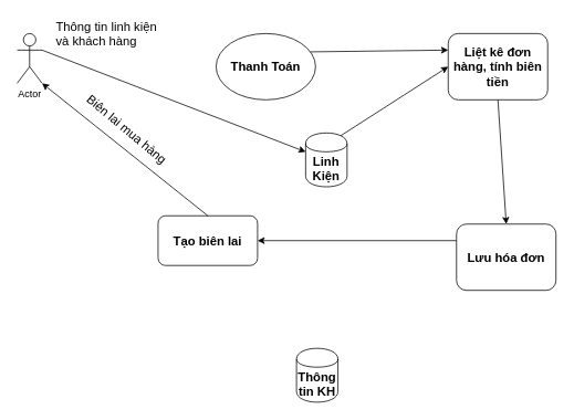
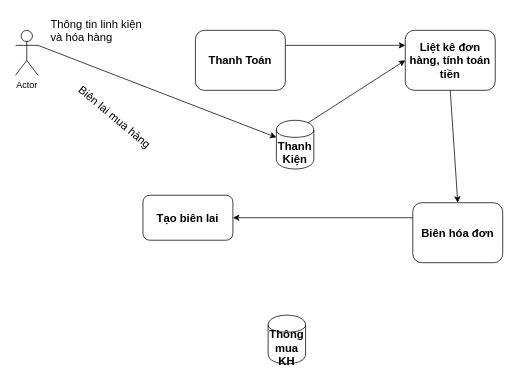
- <mxCell id="7" value="Thông tin linh kiện&lt;br&gt;và khách hàng" style="text;html=1;resizable=0;points=[];autosize=1;align=left;verticalAlign=top;spacingTop=-4;fontSize=15;" vertex="1" parent="1"><mxGeometry x="65" y="20" width="140" height="40" as="geometry" /></mxCell>
+ <mxCell id="7" value="Thông tin linh kiện&lt;br&gt;và hóa hàng" style="text;html=1;resizable=0;points=[];autosize=1;align=left;verticalAlign=top;spacingTop=-4;fontSize=15;" vertex="1" parent="1"><mxGeometry x="65" y="20" width="140" height="40" as="geometry" /></mxCell>
- <mxCell id="3" value="Thanh Toán" style="ellipse;whiteSpace=wrap;html=1;fontSize=15;fontStyle=1;" vertex="1" parent="1"><mxGeometry x="260" y="40" width="120" height="80" as="geometry" /></mxCell>
+ <mxCell id="3" value="Thanh Toán" style="rounded=1;whiteSpace=wrap;html=1;fontSize=15;fontStyle=1" vertex="1" parent="1"><mxGeometry x="260" y="40" width="120" height="80" as="geometry" /></mxCell>
- <mxCell id="8" value="Liệt kê đơn hàng, tính biên tiền" style="rounded=1;whiteSpace=wrap;html=1;fontSize=15;fontStyle=1" vertex="1" parent="1"><mxGeometry x="540" y="40" width="120" height="80" as="geometry" /></mxCell>
+ <mxCell id="8" value="Liệt kê đơn hàng, tính toán tiền" style="rounded=1;whiteSpace=wrap;html=1;fontSize=15;fontStyle=1" vertex="1" parent="1"><mxGeometry x="540" y="40" width="120" height="80" as="geometry" /></mxCell>
- <mxCell id="15" value="" style="endArrow=classic;html=1;fontSize=15;entryX=1;entryY=1;entryDx=0;entryDy=0;entryPerimeter=0;exitX=0.5;exitY=0;exitDx=0;exitDy=0;" edge="1" parent="1" source="13" target="2"><mxGeometry width="50" height="50" relative="1" as="geometry"><mxPoint x="80" y="280" as="sourcePoint" /><mxPoint x="130" y="230" as="targetPoint" /></mxGeometry></mxCell>
- <mxCell id="4" value="Linh Kiện" style="shape=cylinder;whiteSpace=wrap;html=1;boundedLbl=1;backgroundOutline=1;fontSize=15;fontStyle=1" vertex="1" parent="1"><mxGeometry x="368" y="160" width="50" height="65" as="geometry" /></mxCell>
+ <mxCell id="4" value="Thanh Kiện" style="shape=cylinder;whiteSpace=wrap;html=1;boundedLbl=1;backgroundOutline=1;fontSize=15;fontStyle=1" vertex="1" parent="1"><mxGeometry x="368" y="160" width="50" height="65" as="geometry" /></mxCell>
- <mxCell id="11" value="Lưu hóa đơn" style="rounded=1;whiteSpace=wrap;html=1;fontSize=15;fontStyle=1" vertex="1" parent="1"><mxGeometry x="550" y="270" width="120" height="80" as="geometry" /></mxCell>
+ <mxCell id="11" value="Biên hóa đơn" style="rounded=1;whiteSpace=wrap;html=1;fontSize=15;fontStyle=1" vertex="1" parent="1"><mxGeometry x="550" y="270" width="120" height="80" as="geometry" /></mxCell>
- <mxCell id="5" value="Thông tin KH" style="shape=cylinder;whiteSpace=wrap;html=1;boundedLbl=1;backgroundOutline=1;fontSize=15;fontStyle=1" vertex="1" parent="1"><mxGeometry x="357" y="420" width="50" height="65" as="geometry" /></mxCell>
+ <mxCell id="5" value="Thông mua KH" style="shape=cylinder;whiteSpace=wrap;html=1;boundedLbl=1;backgroundOutline=1;fontSize=15;fontStyle=1" vertex="1" parent="1"><mxGeometry x="357" y="420" width="50" height="65" as="geometry" /></mxCell>
